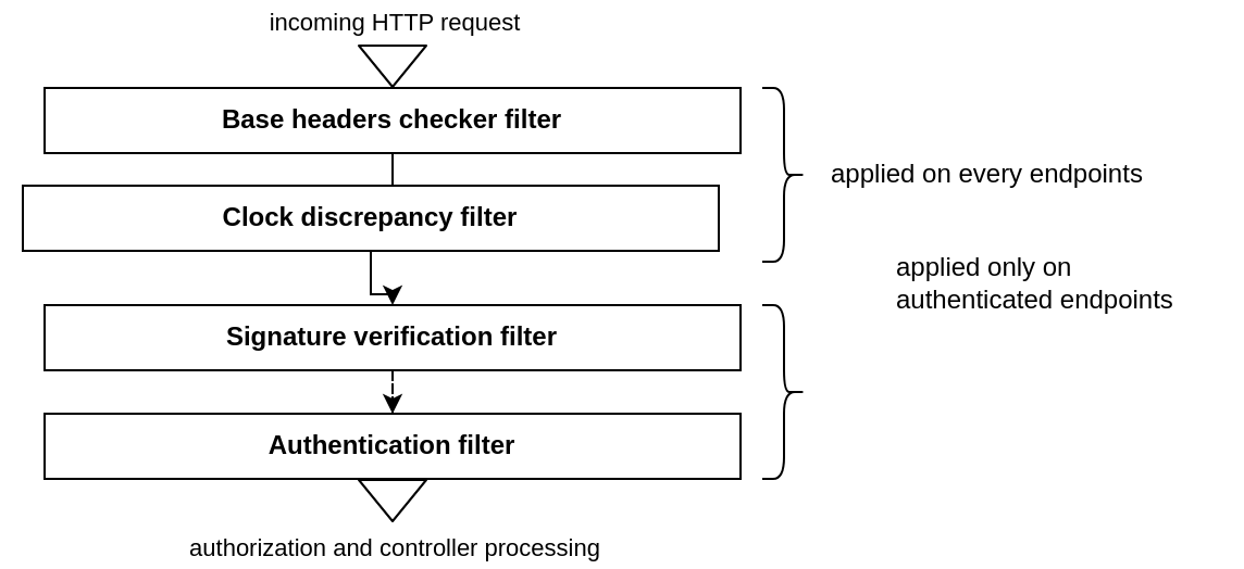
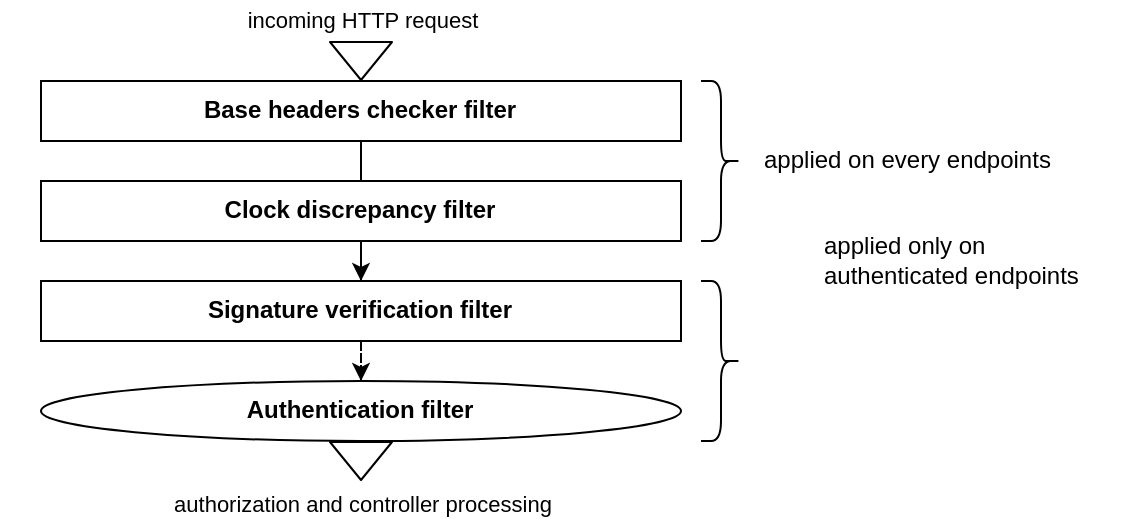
- <mxCell id="5" value="&lt;b&gt;Clock discrepancy filter&lt;/b&gt;" style="rounded=0;whiteSpace=wrap;html=1;" parent="1" vertex="1"><mxGeometry x="10" y="85" width="320" height="30" as="geometry" /></mxCell>
+ <mxCell id="5" value="&lt;b&gt;Clock discrepancy filter&lt;/b&gt;" style="rounded=0;whiteSpace=wrap;html=1;" parent="1" vertex="1"><mxGeometry x="20" y="90" width="320" height="30" as="geometry" /></mxCell>
- <mxCell id="8" value="&lt;b&gt;Authentication filter&lt;/b&gt;" style="rounded=0;whiteSpace=wrap;html=1;" parent="1" vertex="1"><mxGeometry x="20" y="190" width="320" height="30" as="geometry" /></mxCell>
+ <mxCell id="8" value="&lt;b&gt;Authentication filter&lt;/b&gt;" style="ellipse;whiteSpace=wrap;html=1;" parent="1" vertex="1"><mxGeometry x="20" y="190" width="320" height="30" as="geometry" /></mxCell>
